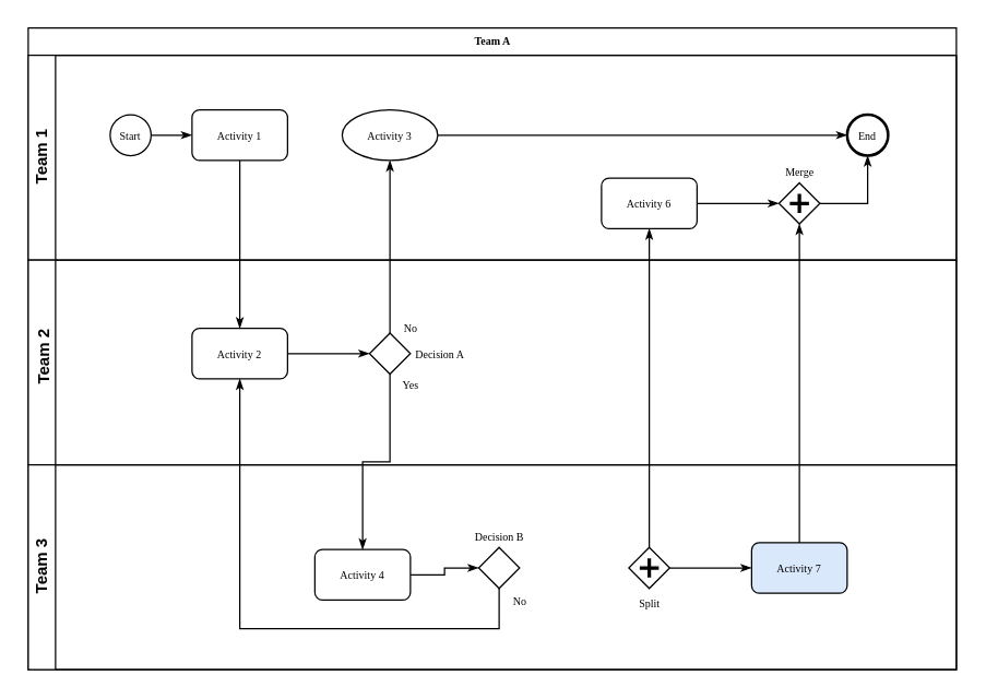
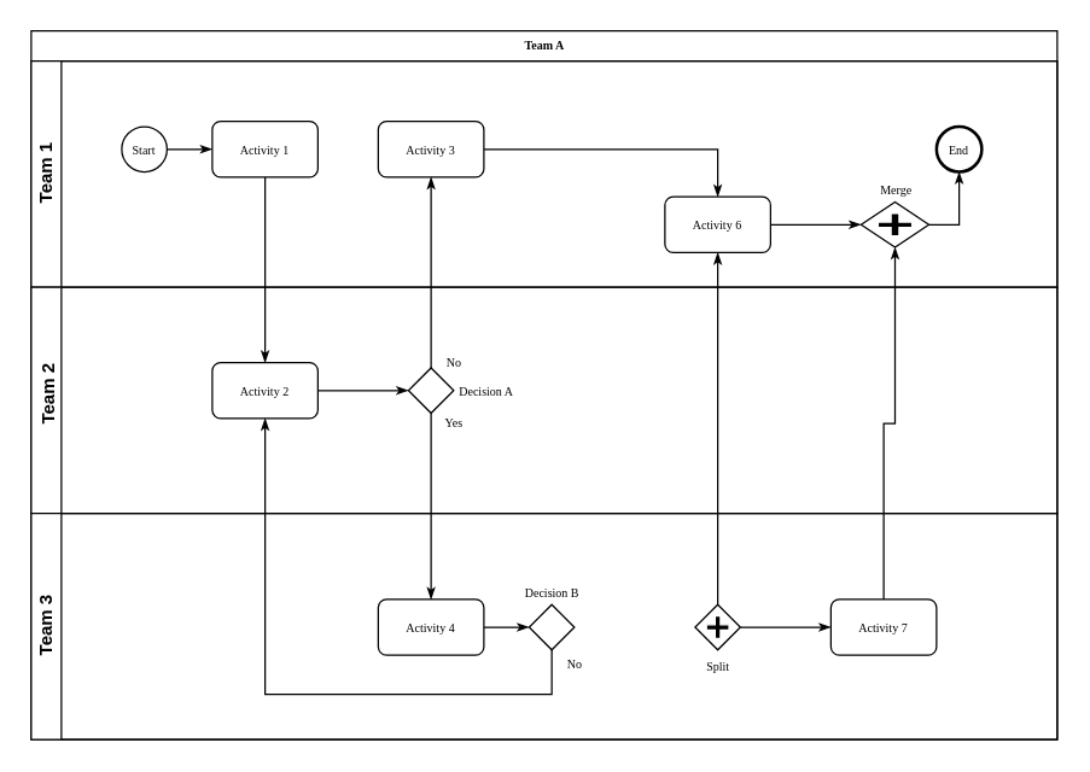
- <mxCell id="8" value="Activity 3" style="ellipse;whiteSpace=wrap;html=1;shadow=0;labelBackgroundColor=none;strokeWidth=1;fontFamily=Verdana;fontSize=8;align=center;" parent="3" vertex="1"><mxGeometry x="230" y="40.0" width="70" height="37" as="geometry" /></mxCell>
+ <mxCell id="8" value="Activity 3" style="rounded=1;whiteSpace=wrap;html=1;shadow=0;labelBackgroundColor=none;strokeWidth=1;fontFamily=Verdana;fontSize=8;align=center;" parent="3" vertex="1"><mxGeometry x="230" y="40.0" width="70" height="37" as="geometry" /></mxCell>
- <mxCell id="7" value="" style="edgeStyle=orthogonalEdgeStyle;rounded=0;html=1;labelBackgroundColor=none;startArrow=none;startFill=0;startSize=5;endArrow=classicThin;endFill=1;endSize=5;jettySize=auto;orthogonalLoop=1;strokeWidth=1;fontFamily=Verdana;fontSize=8;entryX=0;entryY=0.5;entryDx=0;entryDy=0;" parent="3" source="8" target="13" edge="1"><mxGeometry relative="1" as="geometry" /></mxCell>
+ <mxCell id="7" value="" style="edgeStyle=orthogonalEdgeStyle;rounded=0;html=1;labelBackgroundColor=none;startArrow=none;startFill=0;startSize=5;endArrow=classicThin;endFill=1;endSize=5;jettySize=auto;orthogonalLoop=1;strokeWidth=1;fontFamily=Verdana;fontSize=8;" parent="3" source="8" target="10" edge="1"><mxGeometry relative="1" as="geometry" /></mxCell>
- <mxCell id="12" value="Merge" style="shape=mxgraph.bpmn.shape;html=1;verticalLabelPosition=top;labelBackgroundColor=#ffffff;verticalAlign=bottom;perimeter=rhombusPerimeter;background=gateway;outline=none;symbol=parallelGw;rounded=1;shadow=0;strokeWidth=1;fontFamily=Verdana;fontSize=8;align=center;labelPosition=center;" parent="3" vertex="1"><mxGeometry x="550" y="93.5" width="30" height="30" as="geometry" /></mxCell>
+ <mxCell id="12" value="Merge" style="shape=mxgraph.bpmn.shape;html=1;verticalLabelPosition=top;labelBackgroundColor=#ffffff;verticalAlign=bottom;perimeter=rhombusPerimeter;background=gateway;outline=none;symbol=parallelGw;rounded=1;shadow=0;strokeWidth=1;fontFamily=Verdana;fontSize=8;align=center;labelPosition=center;" parent="3" vertex="1"><mxGeometry x="550" y="93.5" width="45" height="30" as="geometry" /></mxCell>
- <mxCell id="24" value="Activity 7" style="rounded=1;whiteSpace=wrap;html=1;shadow=0;labelBackgroundColor=none;strokeWidth=1;fontFamily=Verdana;fontSize=8;align=center;fillColor=#dae8fc;" parent="18" vertex="1"><mxGeometry x="530" y="57" width="70" height="37" as="geometry" /></mxCell>
+ <mxCell id="24" value="Activity 7" style="rounded=1;whiteSpace=wrap;html=1;shadow=0;labelBackgroundColor=none;strokeWidth=1;fontFamily=Verdana;fontSize=8;align=center;" parent="18" vertex="1"><mxGeometry x="530" y="57" width="70" height="37" as="geometry" /></mxCell>
- <mxCell id="20" value="Activity 4" style="rounded=1;whiteSpace=wrap;html=1;shadow=0;labelBackgroundColor=none;strokeWidth=1;fontFamily=Verdana;fontSize=8;align=center;" parent="18" vertex="1"><mxGeometry x="210" y="62" width="70" height="37" as="geometry" /></mxCell>
+ <mxCell id="20" value="Activity 4" style="rounded=1;whiteSpace=wrap;html=1;shadow=0;labelBackgroundColor=none;strokeWidth=1;fontFamily=Verdana;fontSize=8;align=center;" parent="18" vertex="1"><mxGeometry x="230" y="57.0" width="70" height="37" as="geometry" /></mxCell>
